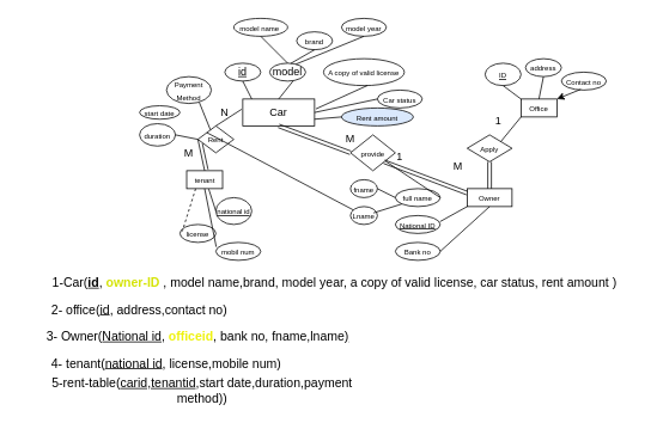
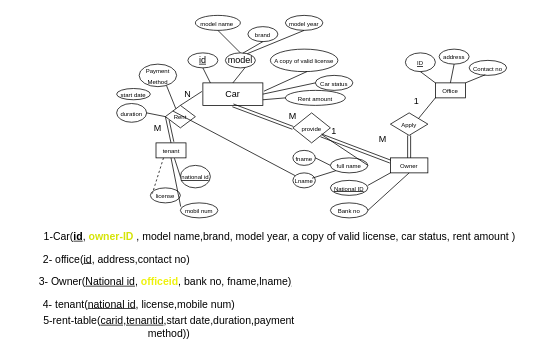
- <mxCell id="25" value="" style="endArrow=classic;html=1;rounded=0;entryX=1;entryY=0;entryDx=0;entryDy=0;exitX=0.43;exitY=0.96;exitDx=0;exitDy=0;exitPerimeter=0;" edge="1" parent="1" source="21" target="19"><mxGeometry width="50" height="50" relative="1" as="geometry"><mxPoint x="520" y="180" as="sourcePoint" /><mxPoint x="570" y="130" as="targetPoint" /></mxGeometry></mxCell>
+ <mxCell id="25" value="" style="endArrow=none;html=1;rounded=0;entryX=1;entryY=0;entryDx=0;entryDy=0;exitX=0.43;exitY=0.96;exitDx=0;exitDy=0;exitPerimeter=0;" edge="1" parent="1" source="21" target="19"><mxGeometry width="50" height="50" relative="1" as="geometry"><mxPoint x="520" y="180" as="sourcePoint" /><mxPoint x="570" y="130" as="targetPoint" /></mxGeometry></mxCell>
- <mxCell id="15" value="&lt;font style=&quot;font-size: 8px;&quot;&gt;Rent amount&lt;/font&gt;" style="ellipse;whiteSpace=wrap;html=1;fillColor=#dae8fc;" vertex="1" parent="1"><mxGeometry x="380" y="120" width="80" height="20" as="geometry" /></mxCell>
+ <mxCell id="15" value="&lt;font style=&quot;font-size: 8px;&quot;&gt;Rent amount&lt;/font&gt;" style="ellipse;whiteSpace=wrap;html=1;" vertex="1" parent="1"><mxGeometry x="380" y="120" width="80" height="20" as="geometry" /></mxCell>
